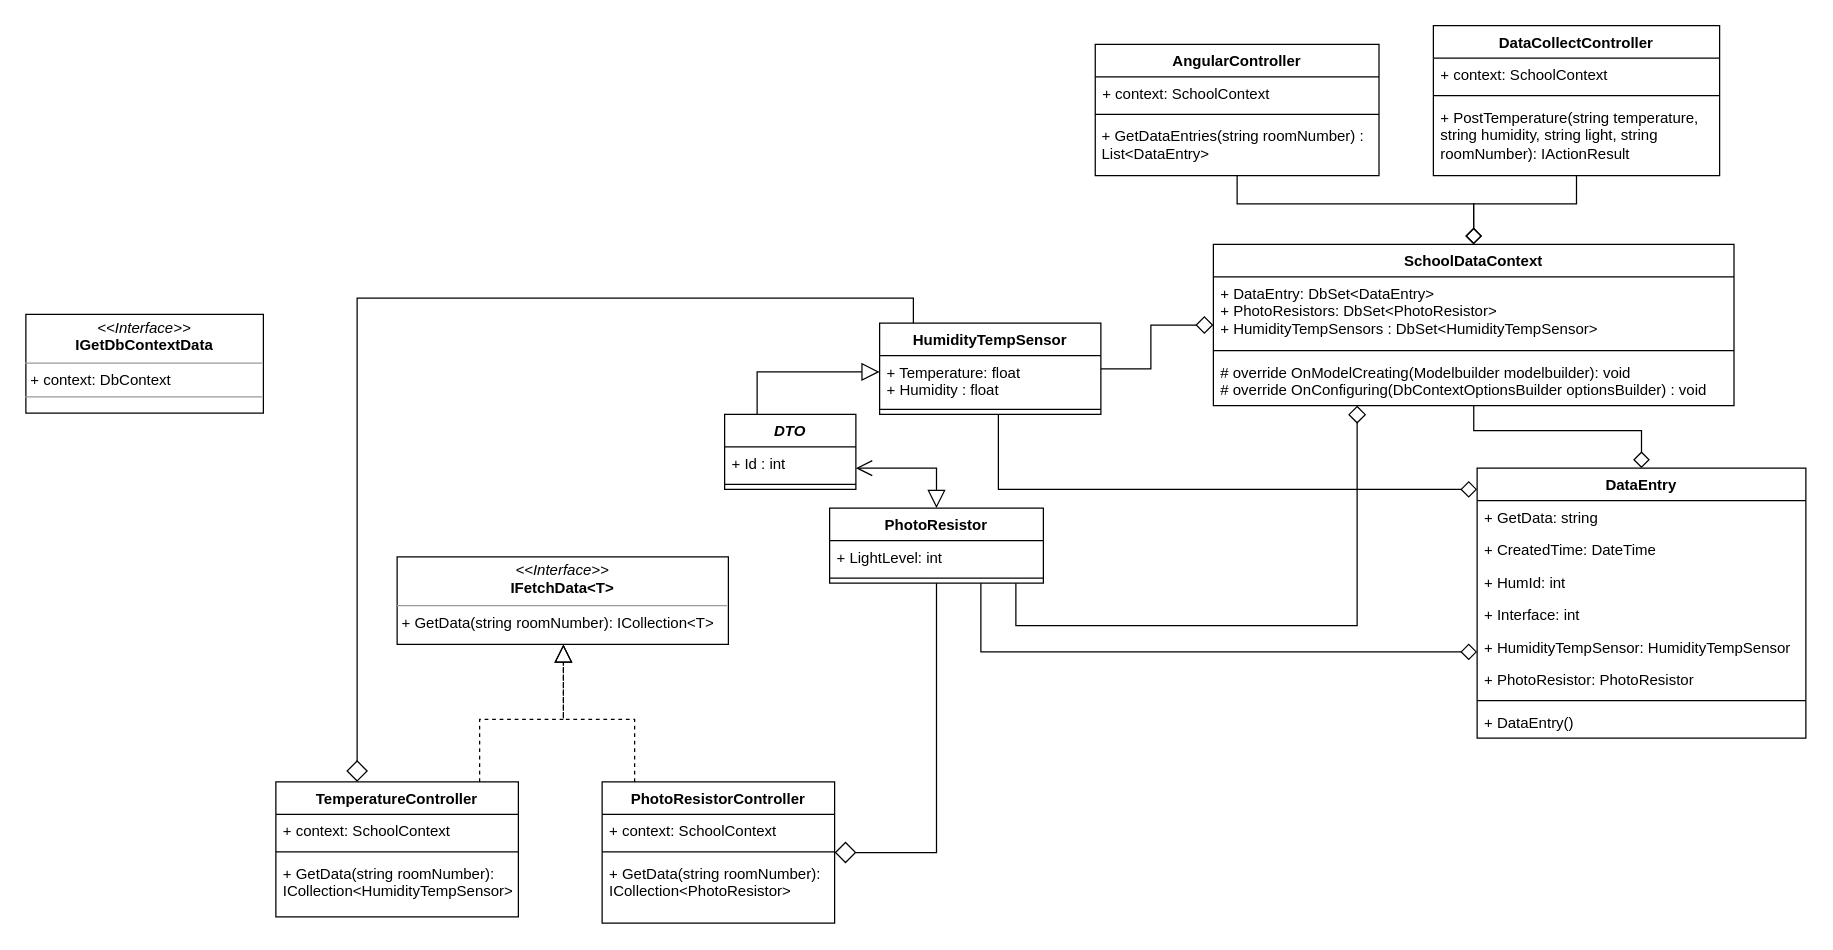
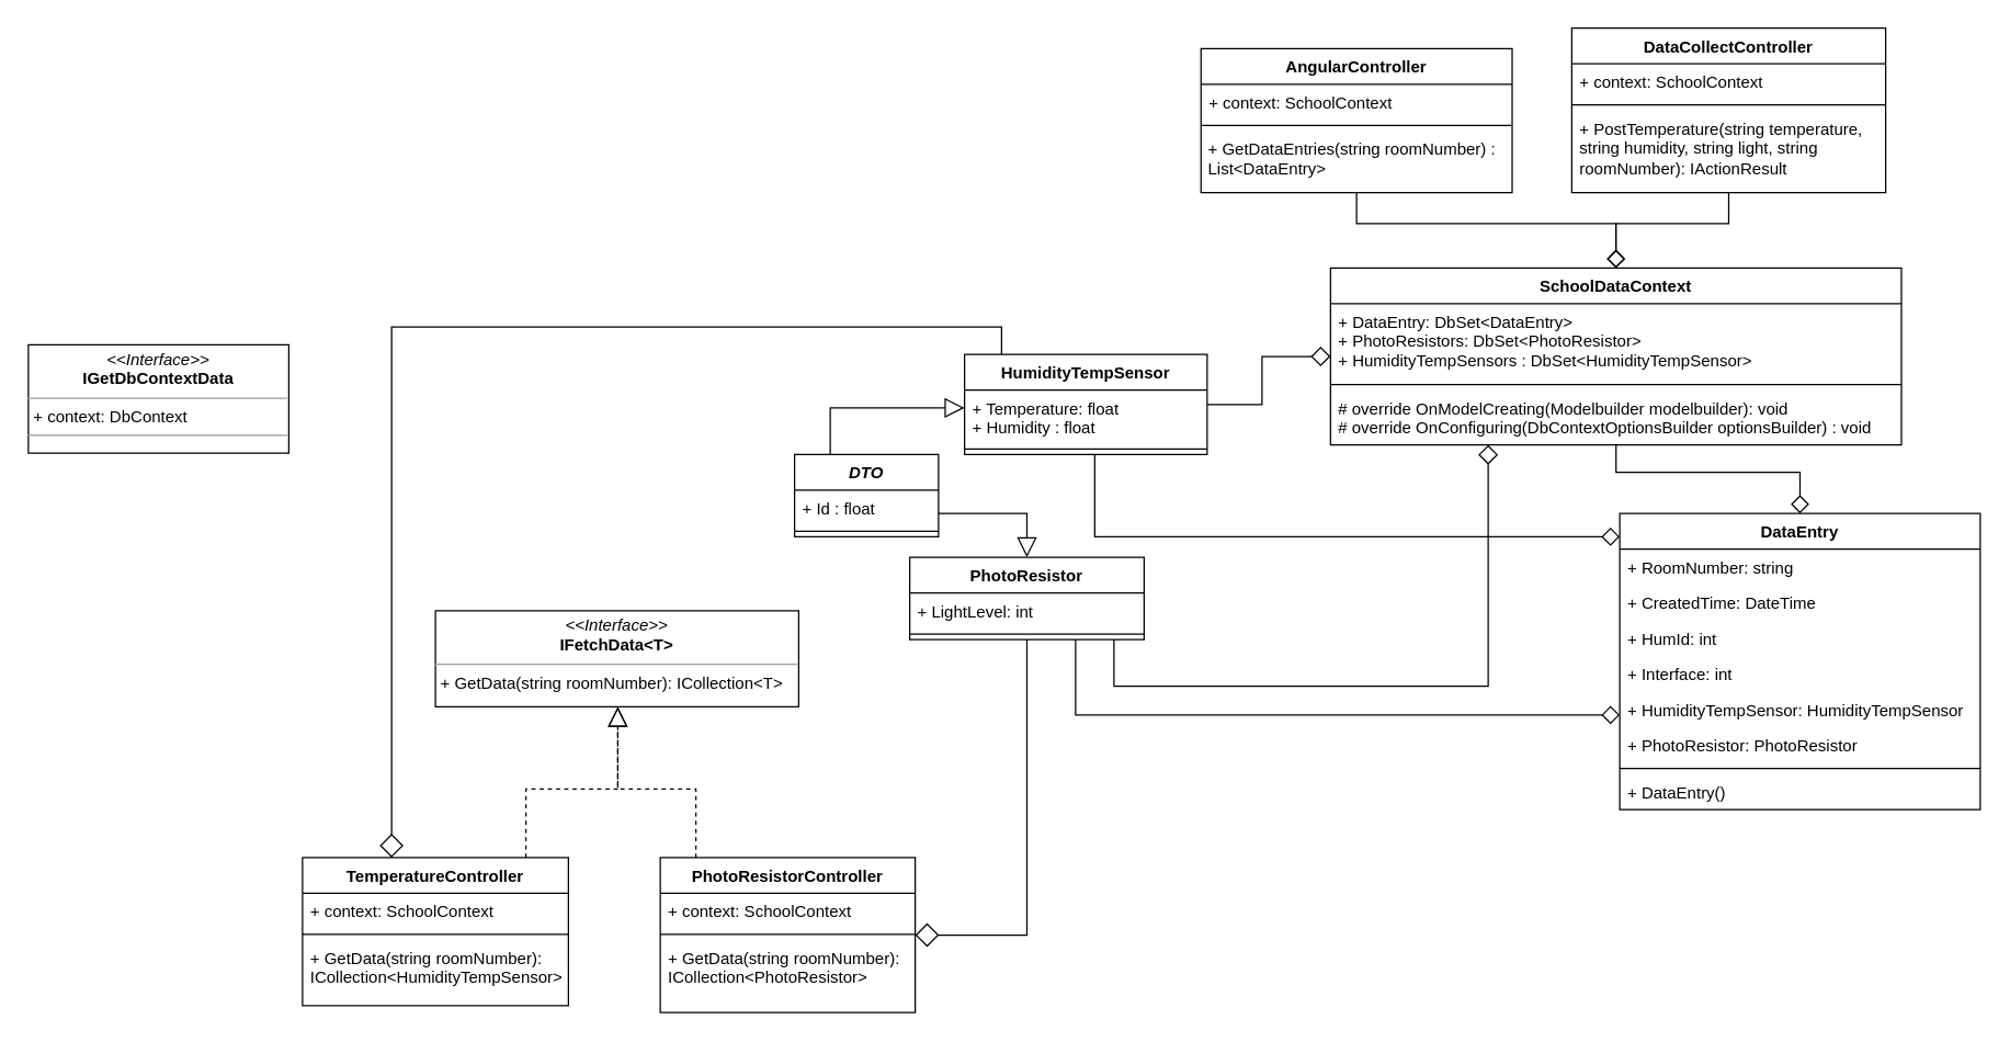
- <mxCell id="30" value="+ Id : int" style="text;strokeColor=none;fillColor=none;align=left;verticalAlign=top;spacingLeft=4;spacingRight=4;overflow=hidden;rotatable=0;points=[[0,0.5],[1,0.5]];portConstraint=eastwest;" vertex="1" parent="29"><mxGeometry y="26" width="105" height="26" as="geometry" /></mxCell>
+ <mxCell id="30" value="+ Id : float" style="text;strokeColor=none;fillColor=none;align=left;verticalAlign=top;spacingLeft=4;spacingRight=4;overflow=hidden;rotatable=0;points=[[0,0.5],[1,0.5]];portConstraint=eastwest;" vertex="1" parent="29"><mxGeometry y="26" width="105" height="26" as="geometry" /></mxCell>
- <mxCell id="32" style="edgeStyle=orthogonalEdgeStyle;rounded=0;orthogonalLoop=1;jettySize=auto;html=1;startArrow=block;startFill=0;endArrow=open;endFill=0;startSize=12;endSize=11;" edge="1" parent="1" target="29" source="3"><mxGeometry relative="1" as="geometry"><mxPoint x="703.999" y="376" as="sourcePoint" /><Array as="points"><mxPoint x="749" y="374" /></Array></mxGeometry></mxCell>
+ <mxCell id="32" style="edgeStyle=orthogonalEdgeStyle;rounded=0;orthogonalLoop=1;jettySize=auto;html=1;startArrow=block;startFill=0;endArrow=none;endFill=0;startSize=12;endSize=11;" edge="1" parent="1" target="29" source="3"><mxGeometry relative="1" as="geometry"><mxPoint x="703.999" y="376" as="sourcePoint" /><Array as="points"><mxPoint x="749" y="374" /></Array></mxGeometry></mxCell>
- <mxCell id="37" value="+ GetData: string" style="text;strokeColor=none;fillColor=none;align=left;verticalAlign=top;spacingLeft=4;spacingRight=4;overflow=hidden;rotatable=0;points=[[0,0.5],[1,0.5]];portConstraint=eastwest;" vertex="1" parent="36"><mxGeometry y="26" width="263" height="26" as="geometry" /></mxCell>
+ <mxCell id="37" value="+ RoomNumber: string" style="text;strokeColor=none;fillColor=none;align=left;verticalAlign=top;spacingLeft=4;spacingRight=4;overflow=hidden;rotatable=0;points=[[0,0.5],[1,0.5]];portConstraint=eastwest;" vertex="1" parent="36"><mxGeometry y="26" width="263" height="26" as="geometry" /></mxCell>
